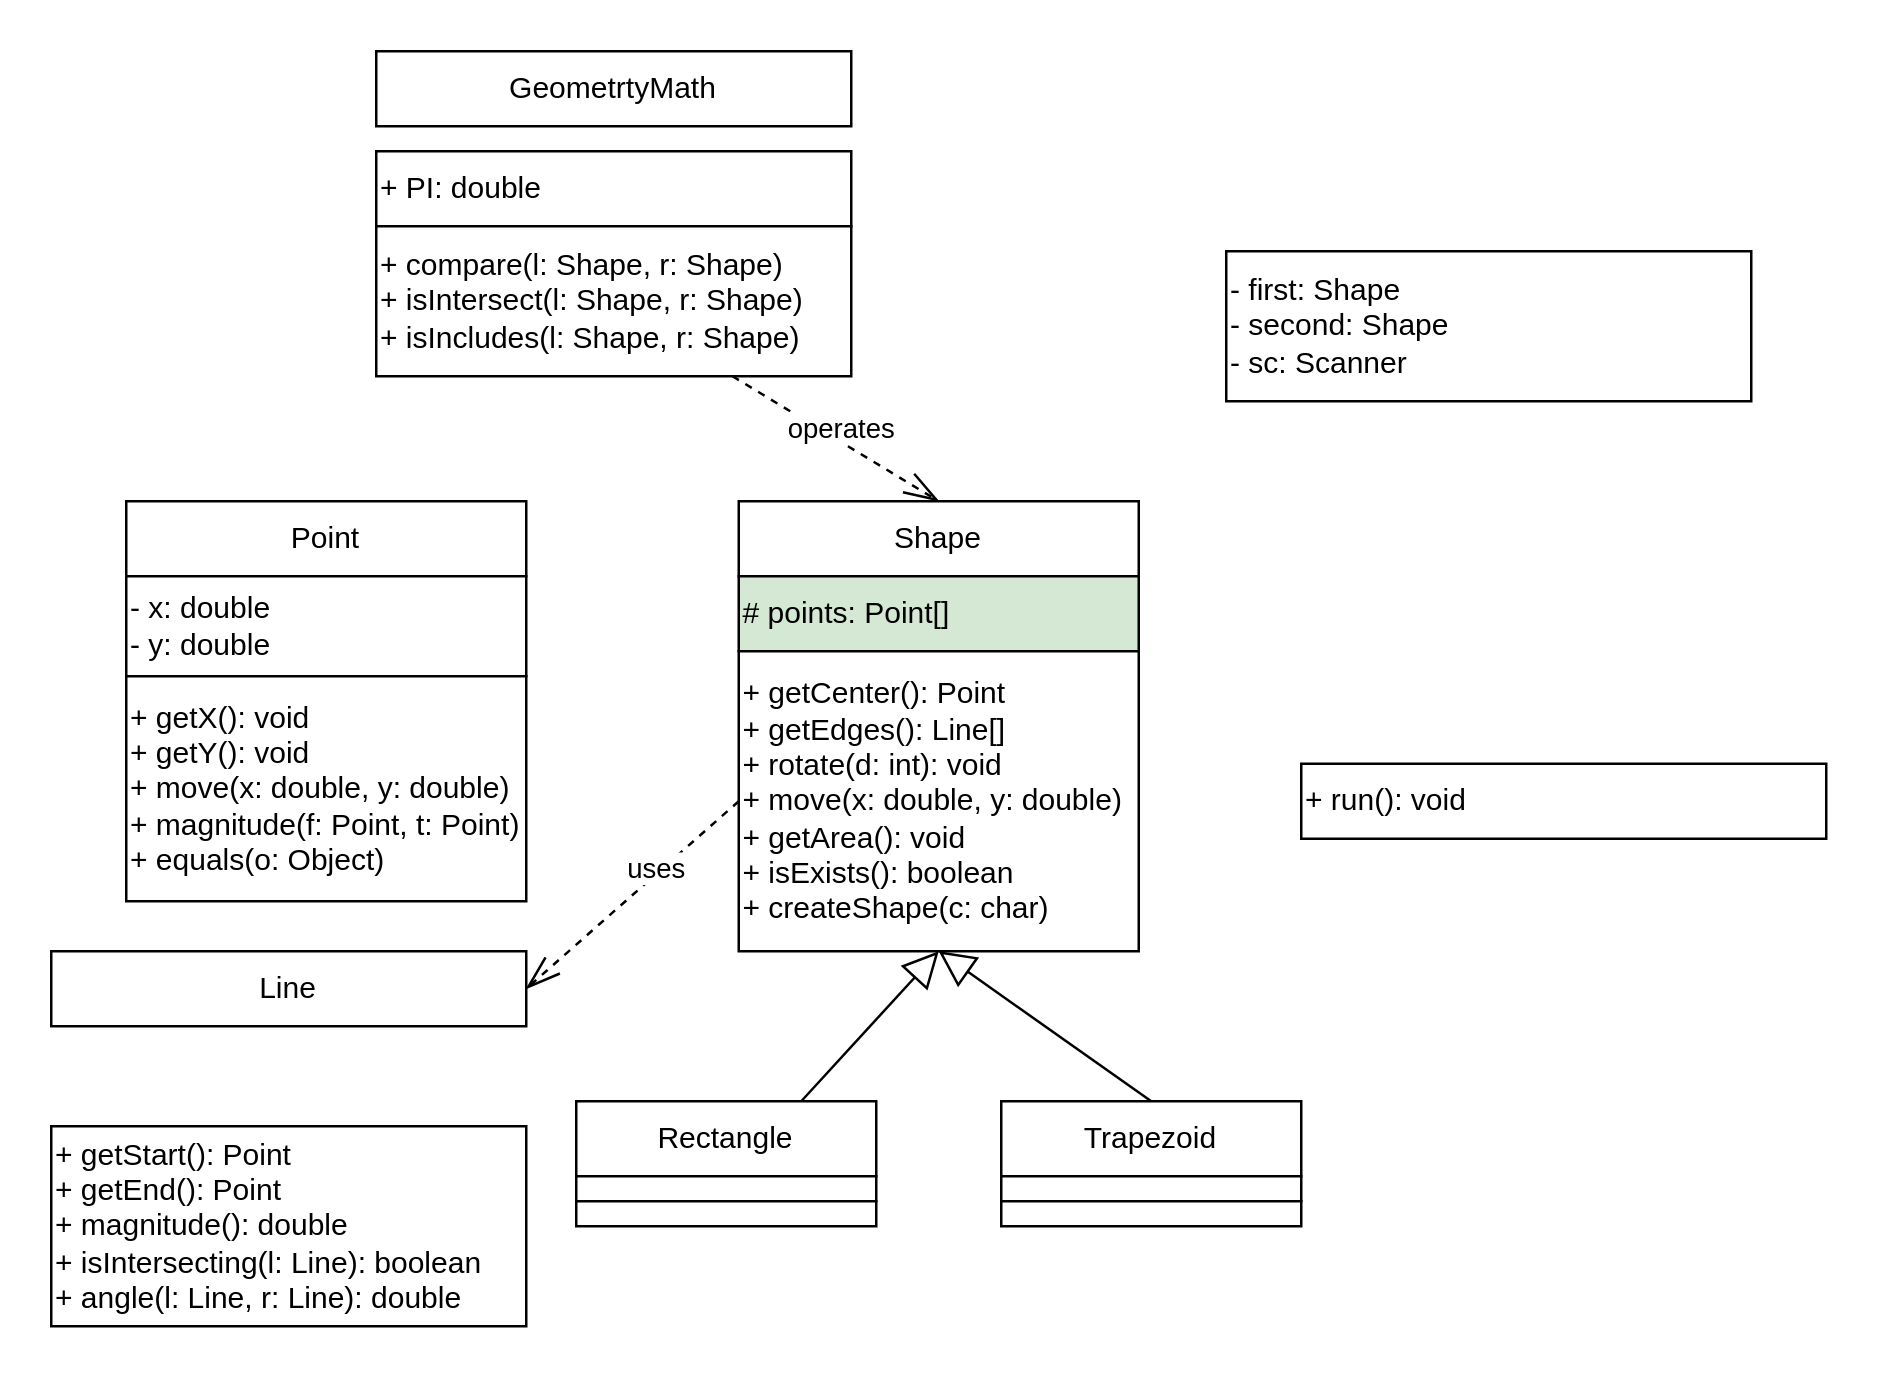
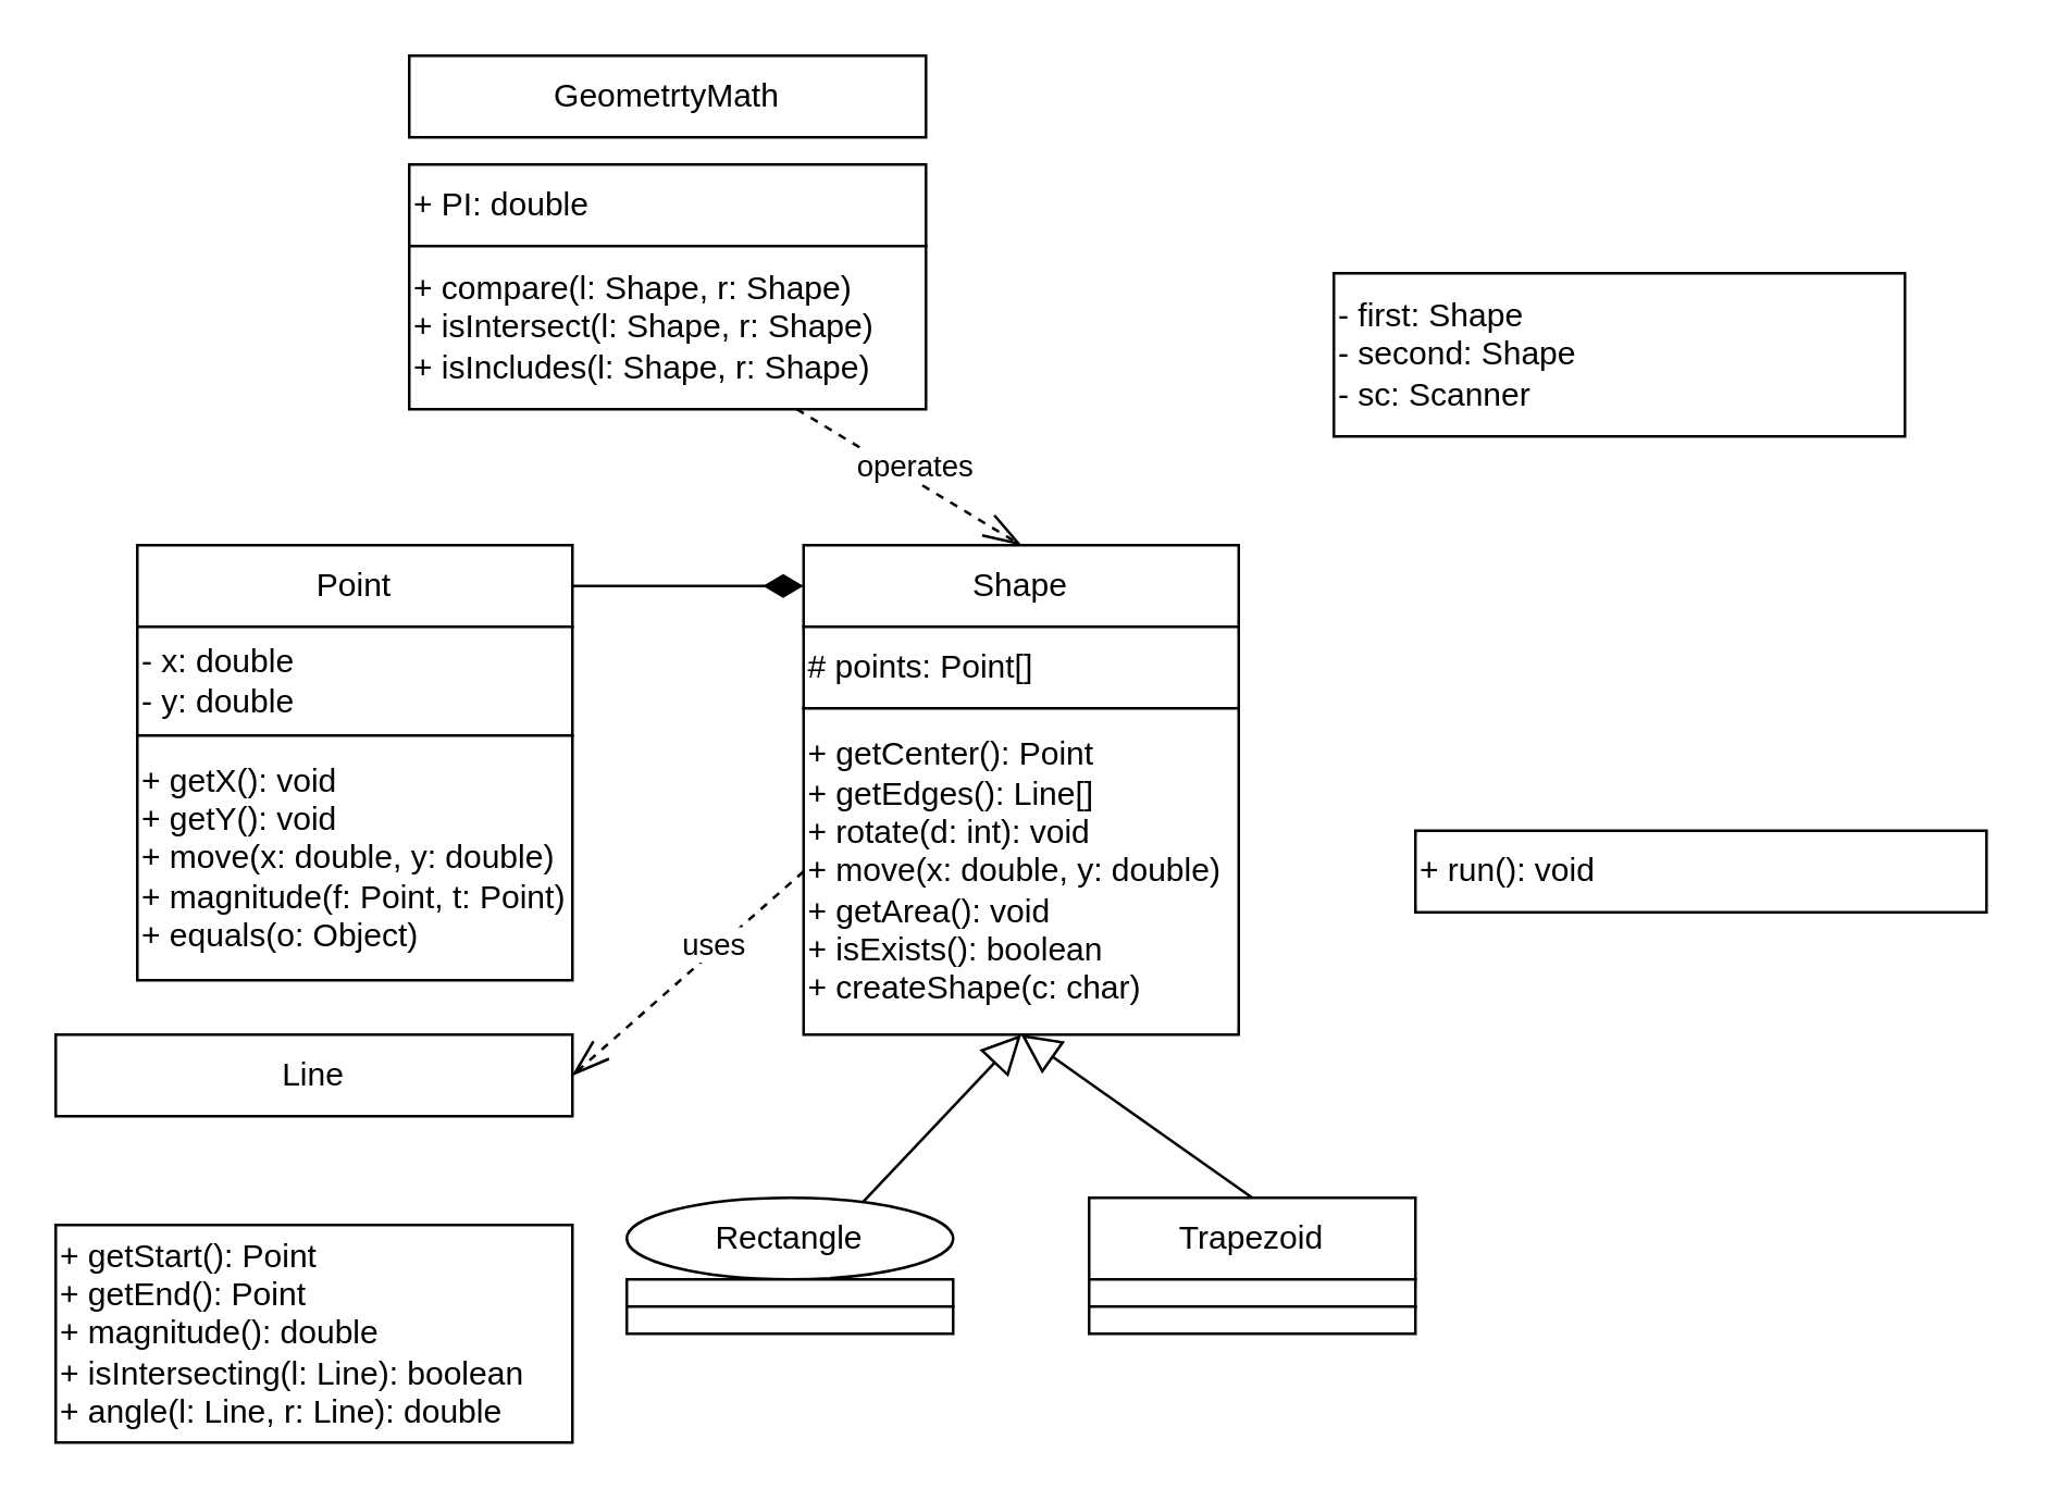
- <mxCell id="15" style="edgeStyle=none;html=1;exitX=1;exitY=0.5;exitDx=0;exitDy=0;endArrow=diamondThin;endFill=1;endSize=12;" parent="1" source="16" target="17" edge="1"><mxGeometry relative="1" as="geometry" /></mxCell>
+ <mxCell id="15" style="edgeStyle=none;html=1;exitX=1;exitY=0.5;exitDx=0;exitDy=0;entryX=0;entryY=0.5;entryDx=0;entryDy=0;endArrow=diamondThin;endFill=1;endSize=12;" parent="1" source="16" target="2" edge="1"><mxGeometry relative="1" as="geometry" /></mxCell>
- <mxCell id="3" value="# points: Point[]" style="rounded=0;whiteSpace=wrap;html=1;align=left;fillColor=#d5e8d4;" parent="1" vertex="1"><mxGeometry x="295" y="230" width="160" height="30" as="geometry" /></mxCell>
+ <mxCell id="3" value="# points: Point[]" style="rounded=0;whiteSpace=wrap;html=1;align=left;" parent="1" vertex="1"><mxGeometry x="295" y="230" width="160" height="30" as="geometry" /></mxCell>
- <mxCell id="8" value="Rectangle" style="rounded=0;whiteSpace=wrap;html=1;" parent="1" vertex="1"><mxGeometry x="230" y="440" width="120" height="30" as="geometry" /></mxCell>
+ <mxCell id="8" value="Rectangle" style="ellipse;whiteSpace=wrap;html=1;" parent="1" vertex="1"><mxGeometry x="230" y="440" width="120" height="30" as="geometry" /></mxCell>
